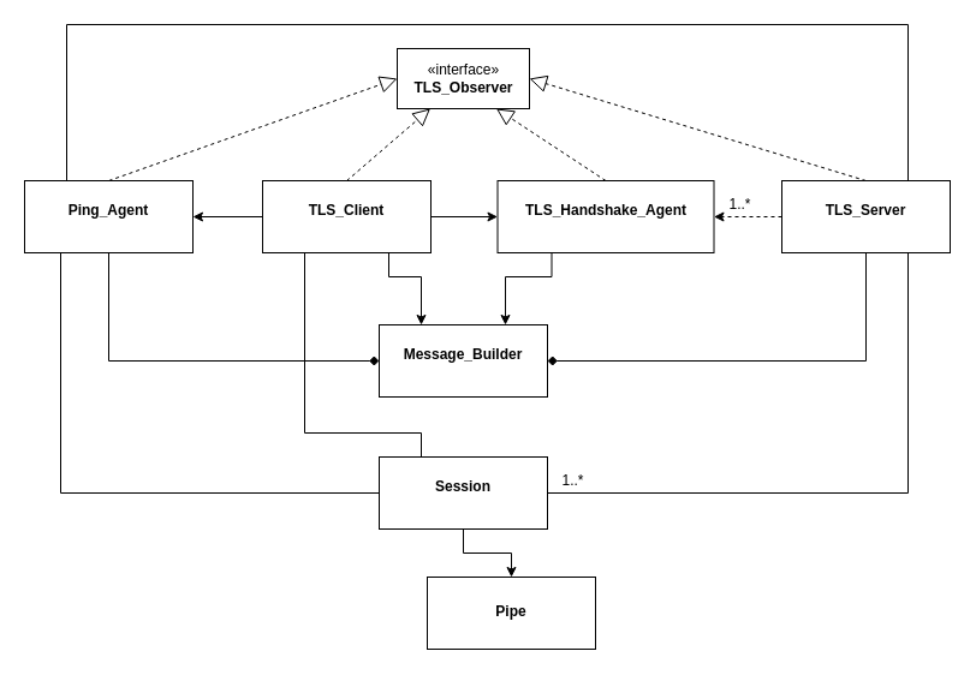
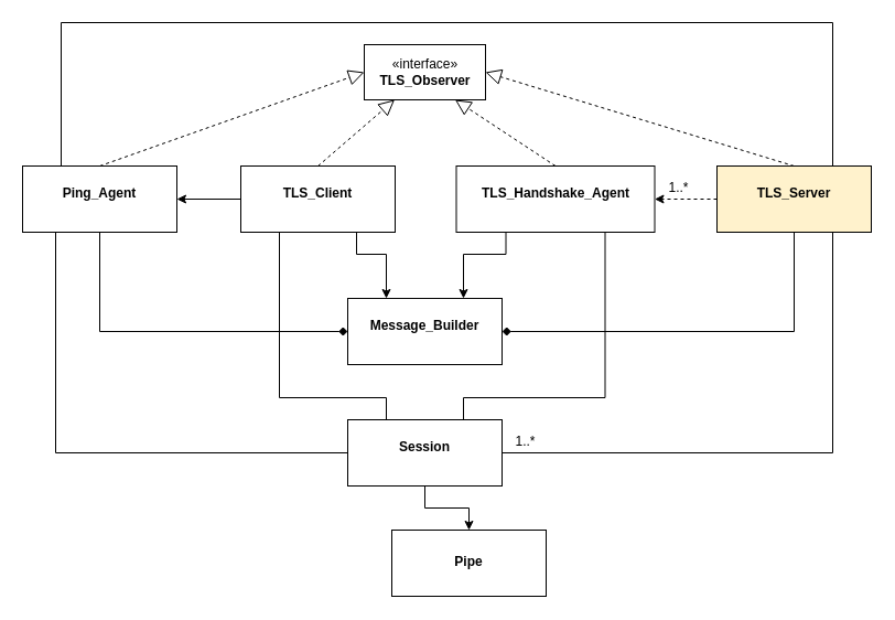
- <mxCell id="10" style="edgeStyle=orthogonalEdgeStyle;rounded=0;orthogonalLoop=1;jettySize=auto;html=1;entryX=0;entryY=0.5;entryDx=0;entryDy=0;startArrow=none;startFill=0;strokeColor=default;" parent="1" source="14" target="22" edge="1"><mxGeometry relative="1" as="geometry" /></mxCell>
- <mxCell id="19" value="&lt;p style=&quot;margin: 0px ; margin-top: 4px ; text-align: center&quot;&gt;&lt;br&gt;&lt;b&gt;TLS_Server&lt;/b&gt;&lt;/p&gt;" style="verticalAlign=top;align=left;overflow=fill;fontSize=12;fontFamily=Helvetica;html=1;" parent="1" vertex="1"><mxGeometry x="650" y="150" width="140" height="60" as="geometry" /></mxCell>
+ <mxCell id="19" value="&lt;p style=&quot;margin: 0px ; margin-top: 4px ; text-align: center&quot;&gt;&lt;br&gt;&lt;b&gt;TLS_Server&lt;/b&gt;&lt;/p&gt;" style="verticalAlign=top;align=left;overflow=fill;fontSize=12;fontFamily=Helvetica;html=1;fillColor=#fff2cc;" parent="1" vertex="1"><mxGeometry x="650" y="150" width="140" height="60" as="geometry" /></mxCell>
+ <mxCell id="21" style="edgeStyle=orthogonalEdgeStyle;rounded=0;orthogonalLoop=1;jettySize=auto;html=1;exitX=0.75;exitY=1;exitDx=0;exitDy=0;entryX=0.75;entryY=0;entryDx=0;entryDy=0;endArrow=none;endFill=0;" parent="1" source="22" target="8" edge="1"><mxGeometry relative="1" as="geometry"><Array as="points"><mxPoint x="549" y="360" /><mxPoint x="420" y="360" /></Array></mxGeometry></mxCell>
